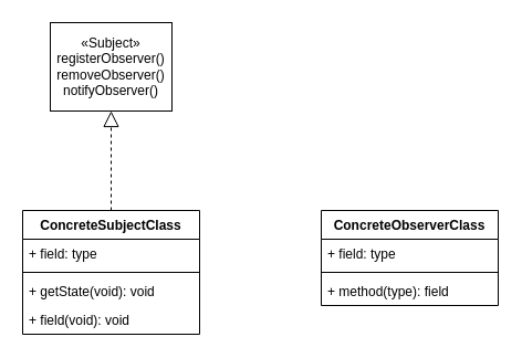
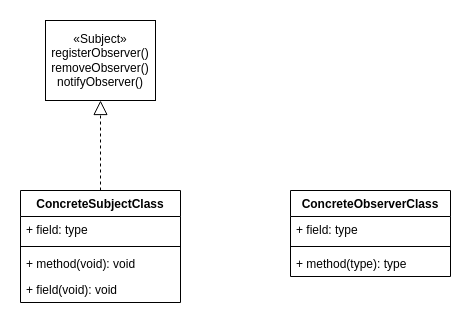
- <mxCell id="6" value="+ getState(void): void" style="text;strokeColor=none;fillColor=none;align=left;verticalAlign=top;spacingLeft=4;spacingRight=4;overflow=hidden;rotatable=0;points=[[0,0.5],[1,0.5]];portConstraint=eastwest;whiteSpace=wrap;html=1;" vertex="1" parent="3"><mxGeometry y="60" width="160" height="26" as="geometry" /></mxCell>
+ <mxCell id="6" value="+ method(void): void" style="text;strokeColor=none;fillColor=none;align=left;verticalAlign=top;spacingLeft=4;spacingRight=4;overflow=hidden;rotatable=0;points=[[0,0.5],[1,0.5]];portConstraint=eastwest;whiteSpace=wrap;html=1;" vertex="1" parent="3"><mxGeometry y="60" width="160" height="26" as="geometry" /></mxCell>
- <mxCell id="12" value="+ method(type): field" style="text;strokeColor=none;fillColor=none;align=left;verticalAlign=top;spacingLeft=4;spacingRight=4;overflow=hidden;rotatable=0;points=[[0,0.5],[1,0.5]];portConstraint=eastwest;whiteSpace=wrap;html=1;" vertex="1" parent="9"><mxGeometry y="60" width="160" height="26" as="geometry" /></mxCell>
+ <mxCell id="12" value="+ method(type): type" style="text;strokeColor=none;fillColor=none;align=left;verticalAlign=top;spacingLeft=4;spacingRight=4;overflow=hidden;rotatable=0;points=[[0,0.5],[1,0.5]];portConstraint=eastwest;whiteSpace=wrap;html=1;" vertex="1" parent="9"><mxGeometry y="60" width="160" height="26" as="geometry" /></mxCell>
